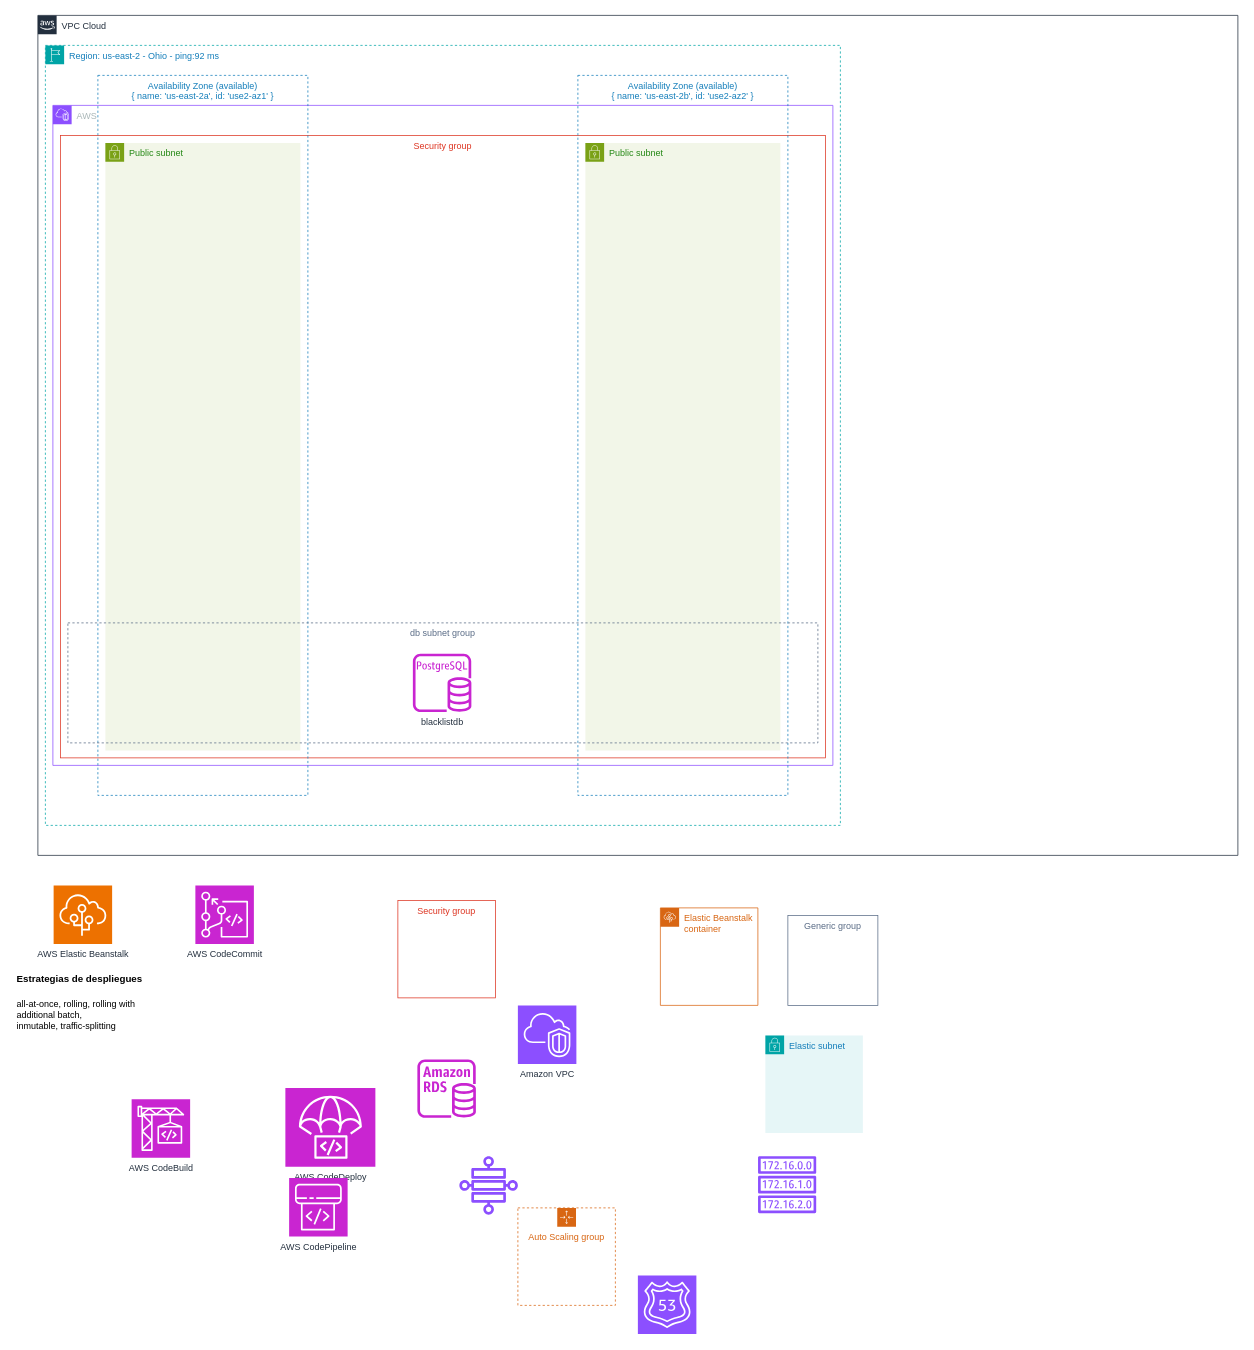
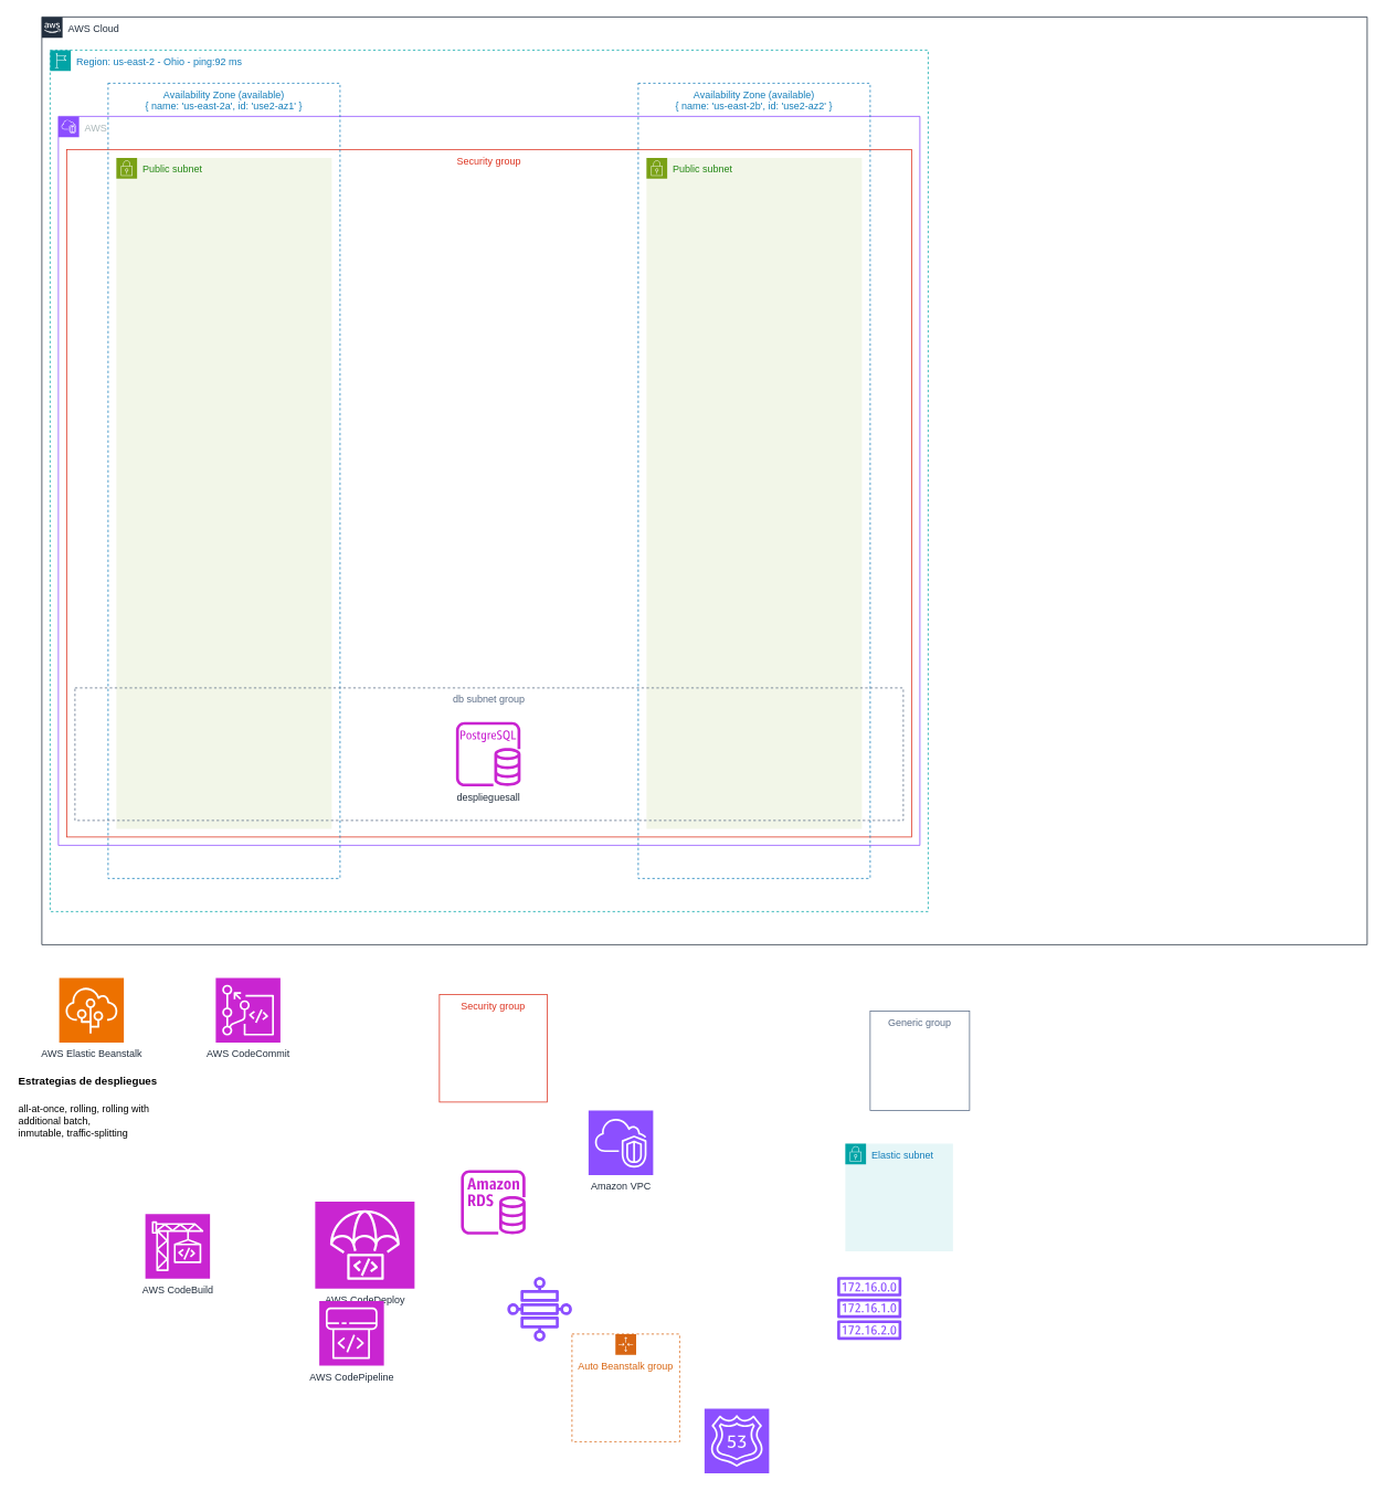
- <mxCell id="2" value="VPC Cloud" style="points=[[0,0],[0.25,0],[0.5,0],[0.75,0],[1,0],[1,0.25],[1,0.5],[1,0.75],[1,1],[0.75,1],[0.5,1],[0.25,1],[0,1],[0,0.75],[0,0.5],[0,0.25]];outlineConnect=0;gradientColor=none;html=1;whiteSpace=wrap;fontSize=12;fontStyle=0;container=1;pointerEvents=0;collapsible=0;recursiveResize=0;shape=mxgraph.aws4.group;grIcon=mxgraph.aws4.group_aws_cloud_alt;strokeColor=#232F3E;fillColor=none;verticalAlign=top;align=left;spacingLeft=30;fontColor=#232F3E;dashed=0;" parent="1" vertex="1"><mxGeometry x="50" y="20" width="1600" height="1120" as="geometry" /></mxCell>
+ <mxCell id="2" value="AWS Cloud" style="points=[[0,0],[0.25,0],[0.5,0],[0.75,0],[1,0],[1,0.25],[1,0.5],[1,0.75],[1,1],[0.75,1],[0.5,1],[0.25,1],[0,1],[0,0.75],[0,0.5],[0,0.25]];outlineConnect=0;gradientColor=none;html=1;whiteSpace=wrap;fontSize=12;fontStyle=0;container=1;pointerEvents=0;collapsible=0;recursiveResize=0;shape=mxgraph.aws4.group;grIcon=mxgraph.aws4.group_aws_cloud_alt;strokeColor=#232F3E;fillColor=none;verticalAlign=top;align=left;spacingLeft=30;fontColor=#232F3E;dashed=0;" parent="1" vertex="1"><mxGeometry x="50" y="20" width="1600" height="1120" as="geometry" /></mxCell>
- <mxCell id="11" value="blacklistdb" style="sketch=0;outlineConnect=0;fontColor=#232F3E;gradientColor=none;fillColor=#C925D1;strokeColor=none;dashed=0;verticalLabelPosition=bottom;verticalAlign=top;align=center;html=1;fontSize=12;fontStyle=0;aspect=fixed;pointerEvents=1;shape=mxgraph.aws4.rds_postgresql_instance;" parent="4" vertex="1"><mxGeometry x="480" y="731" width="78" height="78" as="geometry" /></mxCell>
+ <mxCell id="11" value="desplieguesall" style="sketch=0;outlineConnect=0;fontColor=#232F3E;gradientColor=none;fillColor=#C925D1;strokeColor=none;dashed=0;verticalLabelPosition=bottom;verticalAlign=top;align=center;html=1;fontSize=12;fontStyle=0;aspect=fixed;pointerEvents=1;shape=mxgraph.aws4.rds_postgresql_instance;" parent="4" vertex="1"><mxGeometry x="480" y="731" width="78" height="78" as="geometry" /></mxCell>
- <mxCell id="17" value="Elastic Beanstalk container" style="points=[[0,0],[0.25,0],[0.5,0],[0.75,0],[1,0],[1,0.25],[1,0.5],[1,0.75],[1,1],[0.75,1],[0.5,1],[0.25,1],[0,1],[0,0.75],[0,0.5],[0,0.25]];outlineConnect=0;gradientColor=none;html=1;whiteSpace=wrap;fontSize=12;fontStyle=0;container=1;pointerEvents=0;collapsible=0;recursiveResize=0;shape=mxgraph.aws4.group;grIcon=mxgraph.aws4.group_elastic_beanstalk;strokeColor=#D86613;fillColor=none;verticalAlign=top;align=left;spacingLeft=30;fontColor=#D86613;dashed=0;" parent="1" vertex="1"><mxGeometry x="880" y="1210" width="130" height="130" as="geometry" /></mxCell>
- <mxCell id="12" value="Amazon VPC" style="sketch=0;points=[[0,0,0],[0.25,0,0],[0.5,0,0],[0.75,0,0],[1,0,0],[0,1,0],[0.25,1,0],[0.5,1,0],[0.75,1,0],[1,1,0],[0,0.25,0],[0,0.5,0],[0,0.75,0],[1,0.25,0],[1,0.5,0],[1,0.75,0]];outlineConnect=0;fontColor=#232F3E;fillColor=#8C4FFF;strokeColor=#ffffff;dashed=0;verticalLabelPosition=bottom;verticalAlign=top;align=center;html=1;fontSize=12;fontStyle=0;aspect=fixed;shape=mxgraph.aws4.resourceIcon;resIcon=mxgraph.aws4.vpc;" parent="1" vertex="1"><mxGeometry x="690" y="1340" width="78" height="78" as="geometry" /></mxCell>
+ <mxCell id="12" value="Amazon VPC" style="sketch=0;points=[[0,0,0],[0.25,0,0],[0.5,0,0],[0.75,0,0],[1,0,0],[0,1,0],[0.25,1,0],[0.5,1,0],[0.75,1,0],[1,1,0],[0,0.25,0],[0,0.5,0],[0,0.75,0],[1,0.25,0],[1,0.5,0],[1,0.75,0]];outlineConnect=0;fontColor=#232F3E;fillColor=#8C4FFF;strokeColor=#ffffff;dashed=0;verticalLabelPosition=bottom;verticalAlign=top;align=center;html=1;fontSize=12;fontStyle=0;aspect=fixed;shape=mxgraph.aws4.resourceIcon;resIcon=mxgraph.aws4.vpc;" parent="1" vertex="1"><mxGeometry x="710" y="1340" width="78" height="78" as="geometry" /></mxCell>
- <mxCell id="15" value="Auto Scaling group" style="points=[[0,0],[0.25,0],[0.5,0],[0.75,0],[1,0],[1,0.25],[1,0.5],[1,0.75],[1,1],[0.75,1],[0.5,1],[0.25,1],[0,1],[0,0.75],[0,0.5],[0,0.25]];outlineConnect=0;gradientColor=none;html=1;whiteSpace=wrap;fontSize=12;fontStyle=0;container=1;pointerEvents=0;collapsible=0;recursiveResize=0;shape=mxgraph.aws4.groupCenter;grIcon=mxgraph.aws4.group_auto_scaling_group;grStroke=1;strokeColor=#D86613;fillColor=none;verticalAlign=top;align=center;fontColor=#D86613;dashed=1;spacingTop=25;" parent="1" vertex="1"><mxGeometry x="690" y="1610" width="130" height="130" as="geometry" /></mxCell>
+ <mxCell id="15" value="Auto Beanstalk group" style="points=[[0,0],[0.25,0],[0.5,0],[0.75,0],[1,0],[1,0.25],[1,0.5],[1,0.75],[1,1],[0.75,1],[0.5,1],[0.25,1],[0,1],[0,0.75],[0,0.5],[0,0.25]];outlineConnect=0;gradientColor=none;html=1;whiteSpace=wrap;fontSize=12;fontStyle=0;container=1;pointerEvents=0;collapsible=0;recursiveResize=0;shape=mxgraph.aws4.groupCenter;grIcon=mxgraph.aws4.group_auto_scaling_group;grStroke=1;strokeColor=#D86613;fillColor=none;verticalAlign=top;align=center;fontColor=#D86613;dashed=1;spacingTop=25;" parent="1" vertex="1"><mxGeometry x="690" y="1610" width="130" height="130" as="geometry" /></mxCell>
